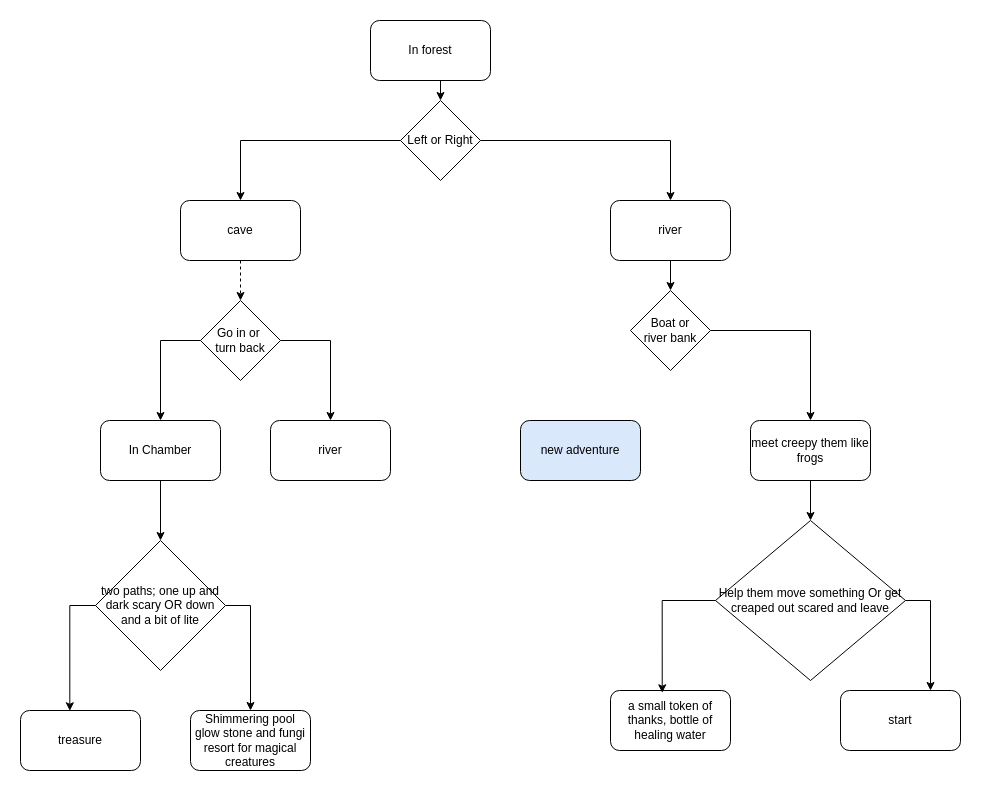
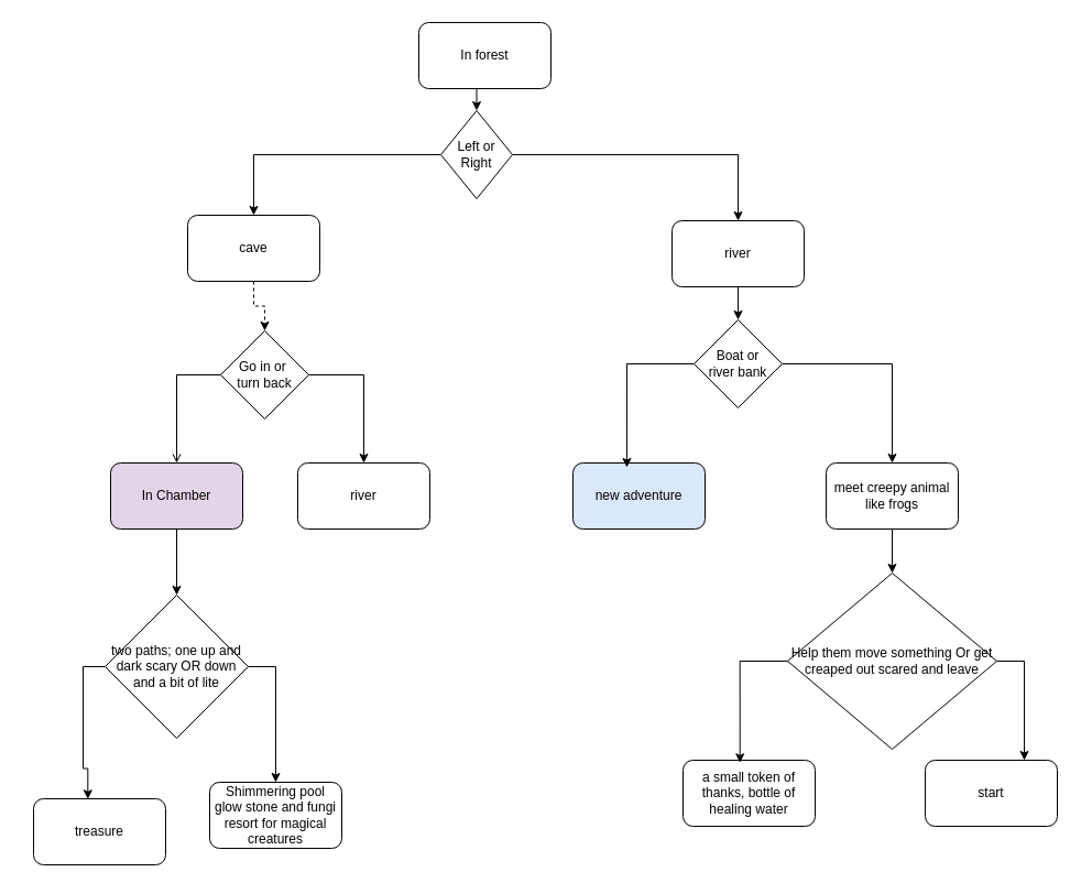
- <mxCell id="6" value="In forest" style="rounded=1;whiteSpace=wrap;html=1;" vertex="1" parent="1"><mxGeometry x="370" y="20" width="120" height="60" as="geometry" /></mxCell>
+ <mxCell id="6" value="In forest" style="rounded=1;whiteSpace=wrap;html=1;" vertex="1" parent="1"><mxGeometry x="380" y="20" width="120" height="60" as="geometry" /></mxCell>
- <mxCell id="4" value="Left or Right" style="rhombus;whiteSpace=wrap;html=1;" vertex="1" parent="1"><mxGeometry x="400" y="100" width="80" height="80" as="geometry" /></mxCell>
+ <mxCell id="4" value="Left or Right" style="rhombus;whiteSpace=wrap;html=1;" vertex="1" parent="1"><mxGeometry x="400" y="100" width="65" height="80" as="geometry" /></mxCell>
- <mxCell id="10" value="cave" style="rounded=1;whiteSpace=wrap;html=1;" vertex="1" parent="1"><mxGeometry x="180" y="200" width="120" height="60" as="geometry" /></mxCell>
+ <mxCell id="10" value="cave" style="rounded=1;whiteSpace=wrap;html=1;" vertex="1" parent="1"><mxGeometry x="170" y="195" width="120" height="60" as="geometry" /></mxCell>
+ <mxCell id="30" style="edgeStyle=orthogonalEdgeStyle;rounded=0;orthogonalLoop=1;jettySize=auto;html=1;exitX=0;exitY=0.5;exitDx=0;exitDy=0;entryX=0.408;entryY=0.067;entryDx=0;entryDy=0;entryPerimeter=0;" edge="1" parent="1" source="15" target="19"><mxGeometry relative="1" as="geometry" /></mxCell>
- <mxCell id="11" style="edgeStyle=orthogonalEdgeStyle;rounded=0;orthogonalLoop=1;jettySize=auto;html=1;exitX=0;exitY=0.5;exitDx=0;exitDy=0;" edge="1" parent="1" source="13" target="17"><mxGeometry relative="1" as="geometry" /></mxCell>
+ <mxCell id="11" style="edgeStyle=orthogonalEdgeStyle;rounded=0;orthogonalLoop=1;jettySize=auto;html=1;exitX=0;exitY=0.5;exitDx=0;exitDy=0;endArrow=open;" edge="1" parent="1" source="13" target="17"><mxGeometry relative="1" as="geometry" /></mxCell>
- <mxCell id="17" value="In Chamber" style="rounded=1;whiteSpace=wrap;html=1;" vertex="1" parent="1"><mxGeometry x="100" y="420" width="120" height="60" as="geometry" /></mxCell>
+ <mxCell id="17" value="In Chamber" style="rounded=1;whiteSpace=wrap;html=1;fillColor=#e1d5e7;" vertex="1" parent="1"><mxGeometry x="100" y="420" width="120" height="60" as="geometry" /></mxCell>
- <mxCell id="21" value="meet creepy them like frogs" style="rounded=1;whiteSpace=wrap;html=1;" vertex="1" parent="1"><mxGeometry x="750" y="420" width="120" height="60" as="geometry" /></mxCell>
+ <mxCell id="21" value="meet creepy animal like frogs" style="rounded=1;whiteSpace=wrap;html=1;" vertex="1" parent="1"><mxGeometry x="750" y="420" width="120" height="60" as="geometry" /></mxCell>
- <mxCell id="28" value="a small token of thanks, bottle of healing water" style="rounded=1;whiteSpace=wrap;html=1;" vertex="1" parent="1"><mxGeometry x="610" y="690" width="120" height="60" as="geometry" /></mxCell>
+ <mxCell id="28" value="a small token of thanks, bottle of healing water" style="rounded=1;whiteSpace=wrap;html=1;" vertex="1" parent="1"><mxGeometry x="620" y="690" width="120" height="60" as="geometry" /></mxCell>
- <mxCell id="26" value="treasure" style="rounded=1;whiteSpace=wrap;html=1;" vertex="1" parent="1"><mxGeometry x="20" y="710" width="120" height="60" as="geometry" /></mxCell>
+ <mxCell id="26" value="treasure" style="rounded=1;whiteSpace=wrap;html=1;" vertex="1" parent="1"><mxGeometry x="30" y="725" width="120" height="60" as="geometry" /></mxCell>
